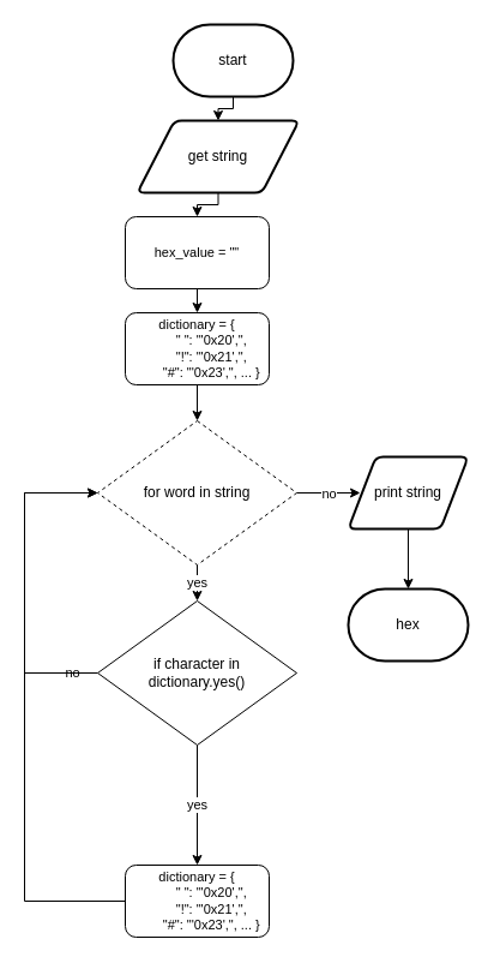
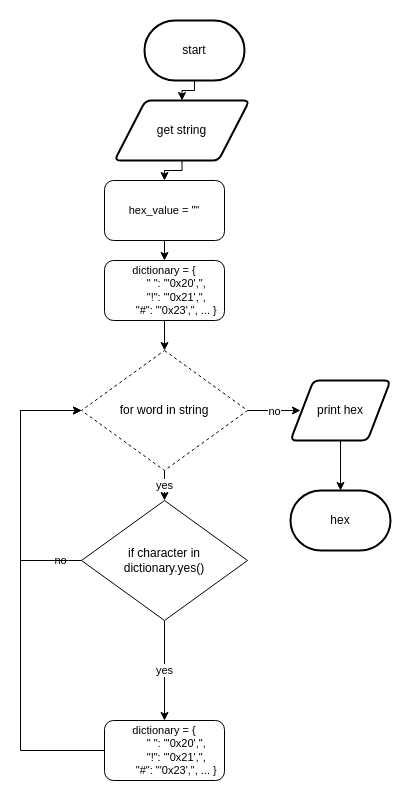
- <mxCell id="10" value="print string" style="shape=parallelogram;html=1;strokeWidth=2;perimeter=parallelogramPerimeter;whiteSpace=wrap;rounded=1;arcSize=12;size=0.23;" parent="1" vertex="1"><mxGeometry x="290" y="380" width="100" height="60" as="geometry" /></mxCell>
+ <mxCell id="10" value="print hex" style="shape=parallelogram;html=1;strokeWidth=2;perimeter=parallelogramPerimeter;whiteSpace=wrap;rounded=1;arcSize=12;size=0.23;" parent="1" vertex="1"><mxGeometry x="290" y="380" width="100" height="60" as="geometry" /></mxCell>
